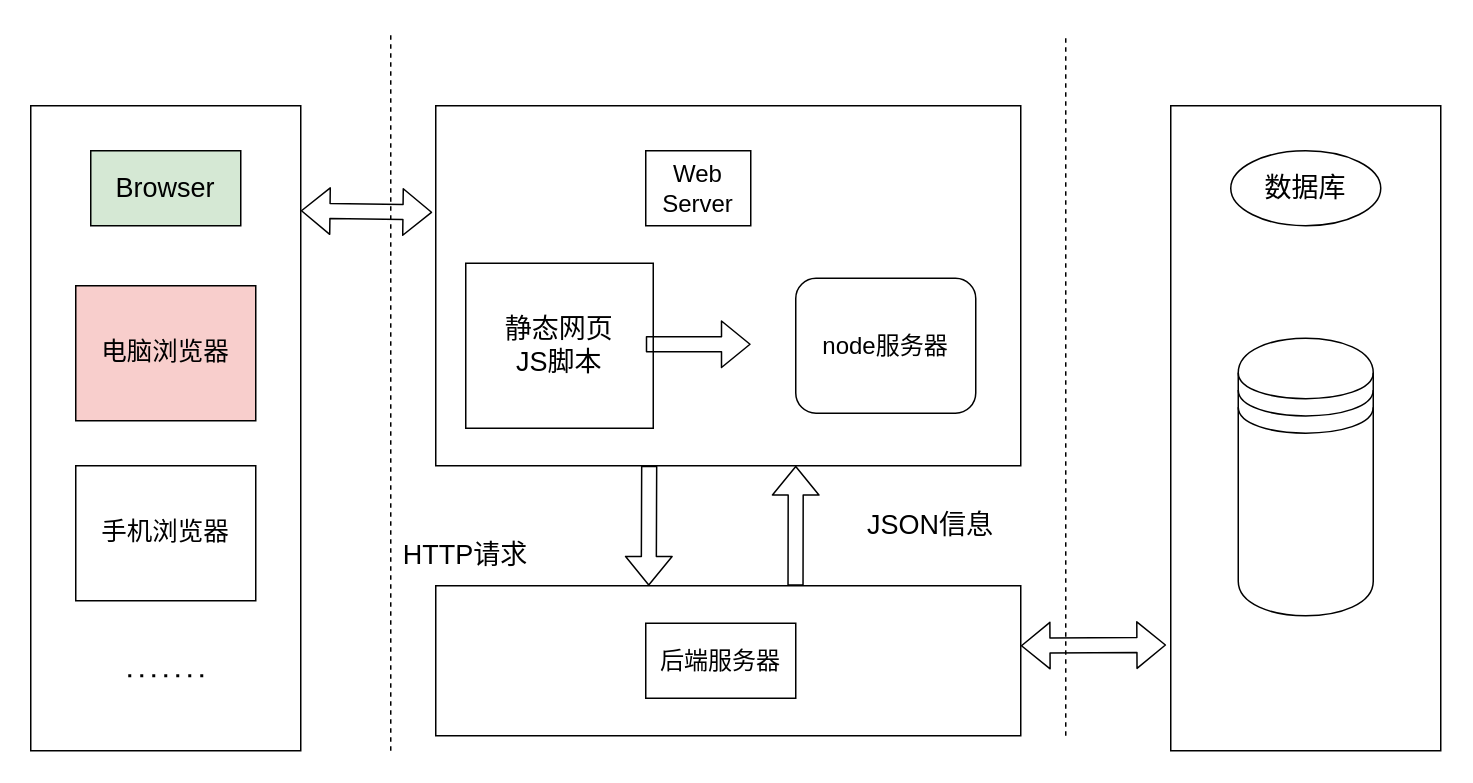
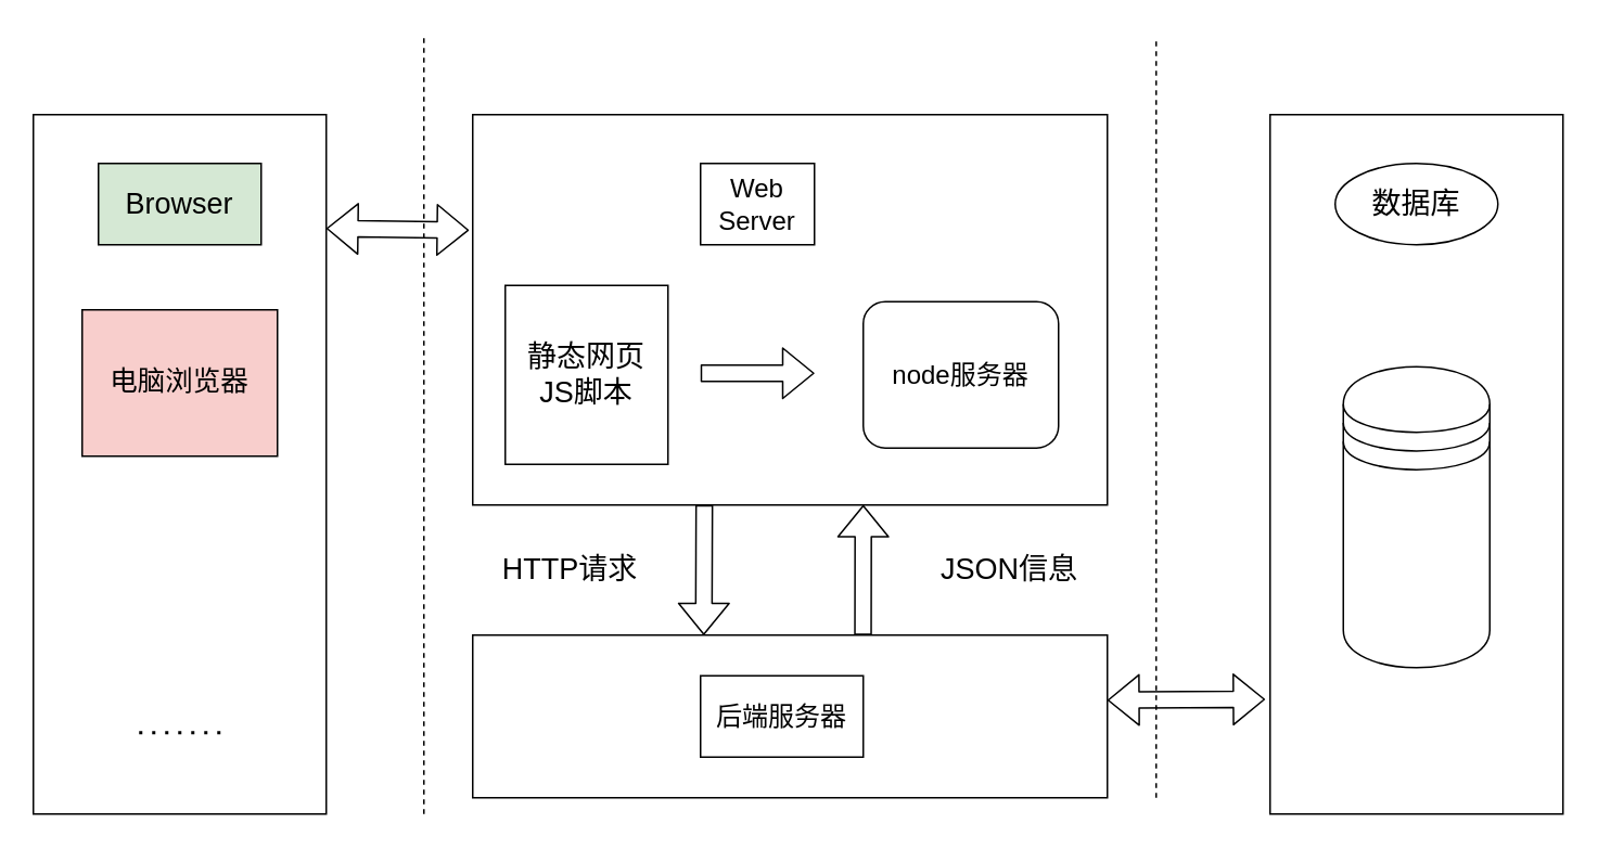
- <mxCell id="3" value="&lt;font style=&quot;font-size: 18px&quot;&gt;静态网页&lt;br&gt;JS脚本&lt;/font&gt;" style="rounded=0;whiteSpace=wrap;html=1;" parent="1" vertex="1"><mxGeometry x="310" y="175" width="125" height="110" as="geometry" /></mxCell>
+ <mxCell id="3" value="&lt;font style=&quot;font-size: 18px&quot;&gt;静态网页&lt;br&gt;JS脚本&lt;/font&gt;" style="rounded=0;whiteSpace=wrap;html=1;" parent="1" vertex="1"><mxGeometry x="310" y="175" width="100" height="110" as="geometry" /></mxCell>
- <mxCell id="16" value="&lt;span style=&quot;font-size: 17px&quot;&gt;手机浏览器&lt;/span&gt;" style="rounded=0;whiteSpace=wrap;html=1;" vertex="1" parent="1"><mxGeometry x="50" y="310" width="120" height="90" as="geometry" /></mxCell>
- <mxCell id="14" value="&lt;font style=&quot;font-size: 18px&quot;&gt;HTTP请求&lt;/font&gt;" style="text;html=1;strokeColor=none;fillColor=none;align=center;verticalAlign=middle;whiteSpace=wrap;rounded=0;" vertex="1" parent="1"><mxGeometry x="250" y="360" width="120" height="20" as="geometry" /></mxCell>
+ <mxCell id="14" value="&lt;font style=&quot;font-size: 18px&quot;&gt;HTTP请求&lt;/font&gt;" style="text;html=1;strokeColor=none;fillColor=none;align=center;verticalAlign=middle;whiteSpace=wrap;rounded=0;" vertex="1" parent="1"><mxGeometry x="290" y="340" width="120" height="20" as="geometry" /></mxCell>
